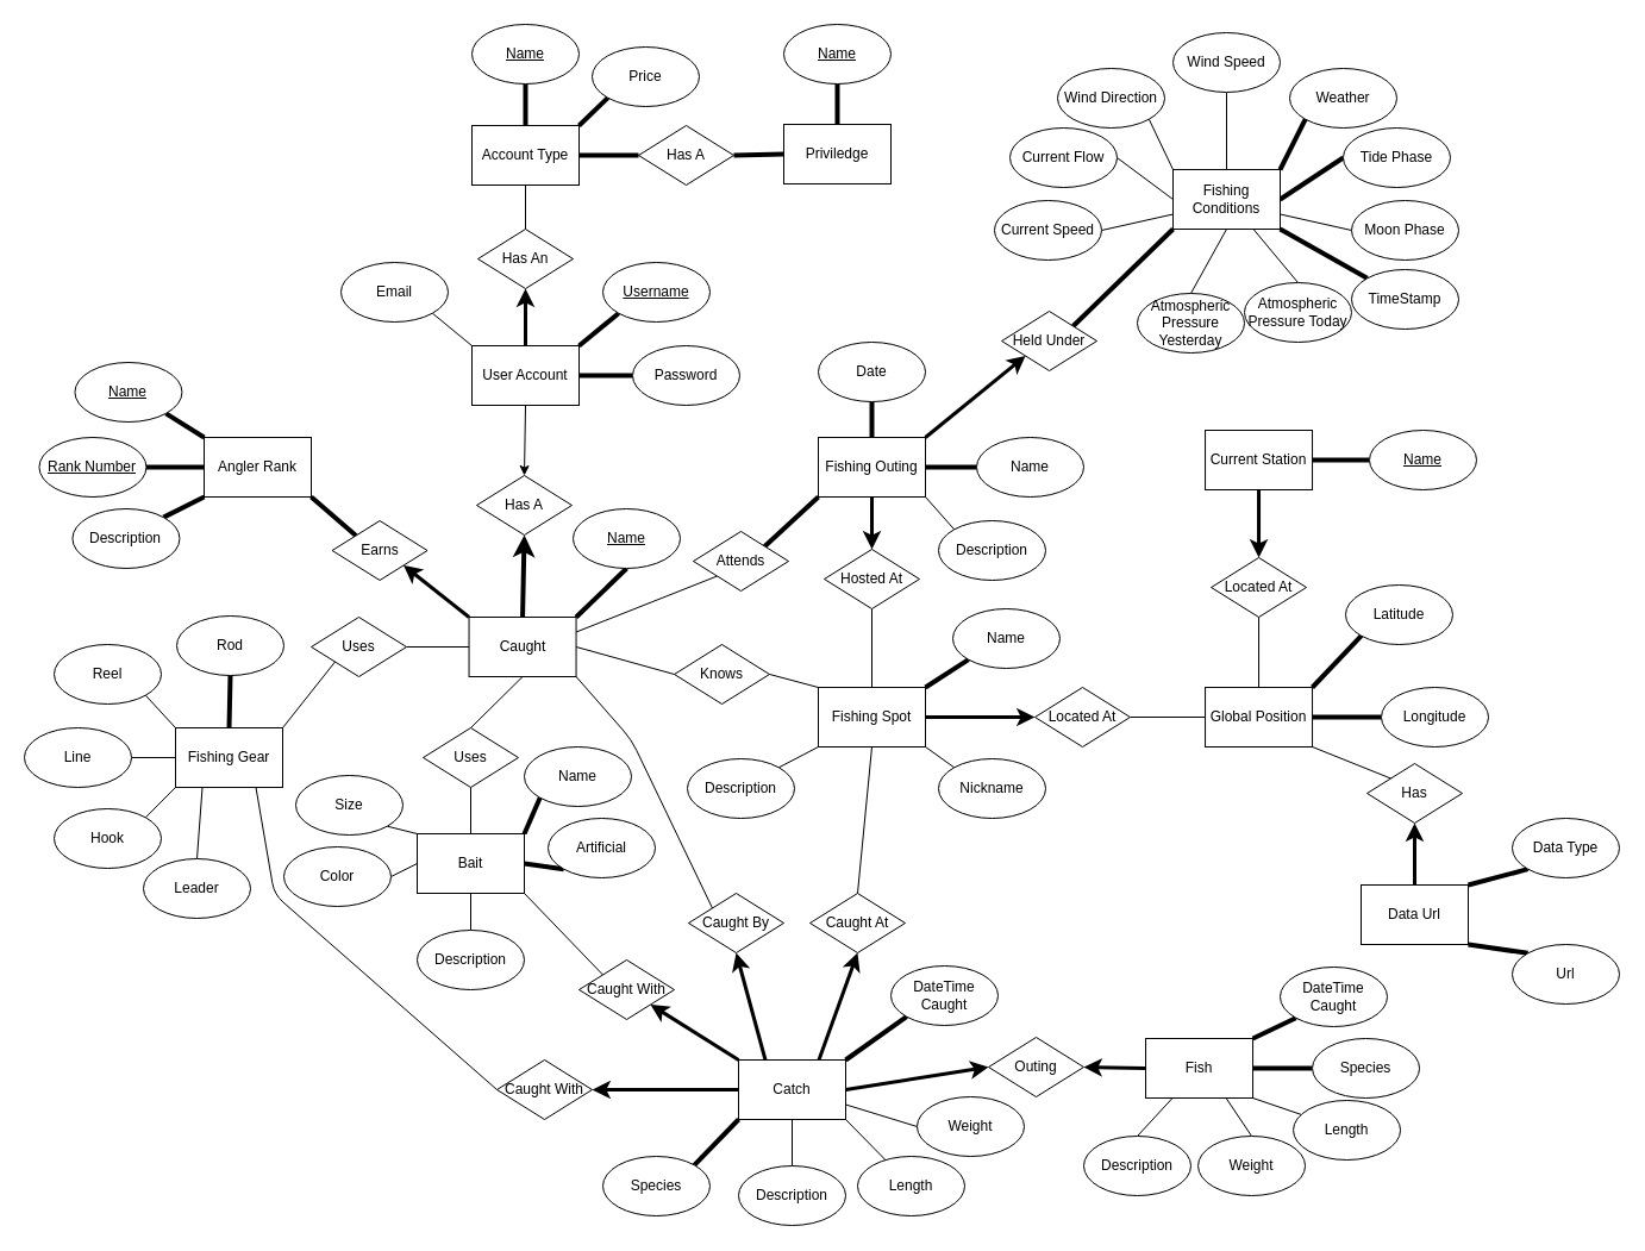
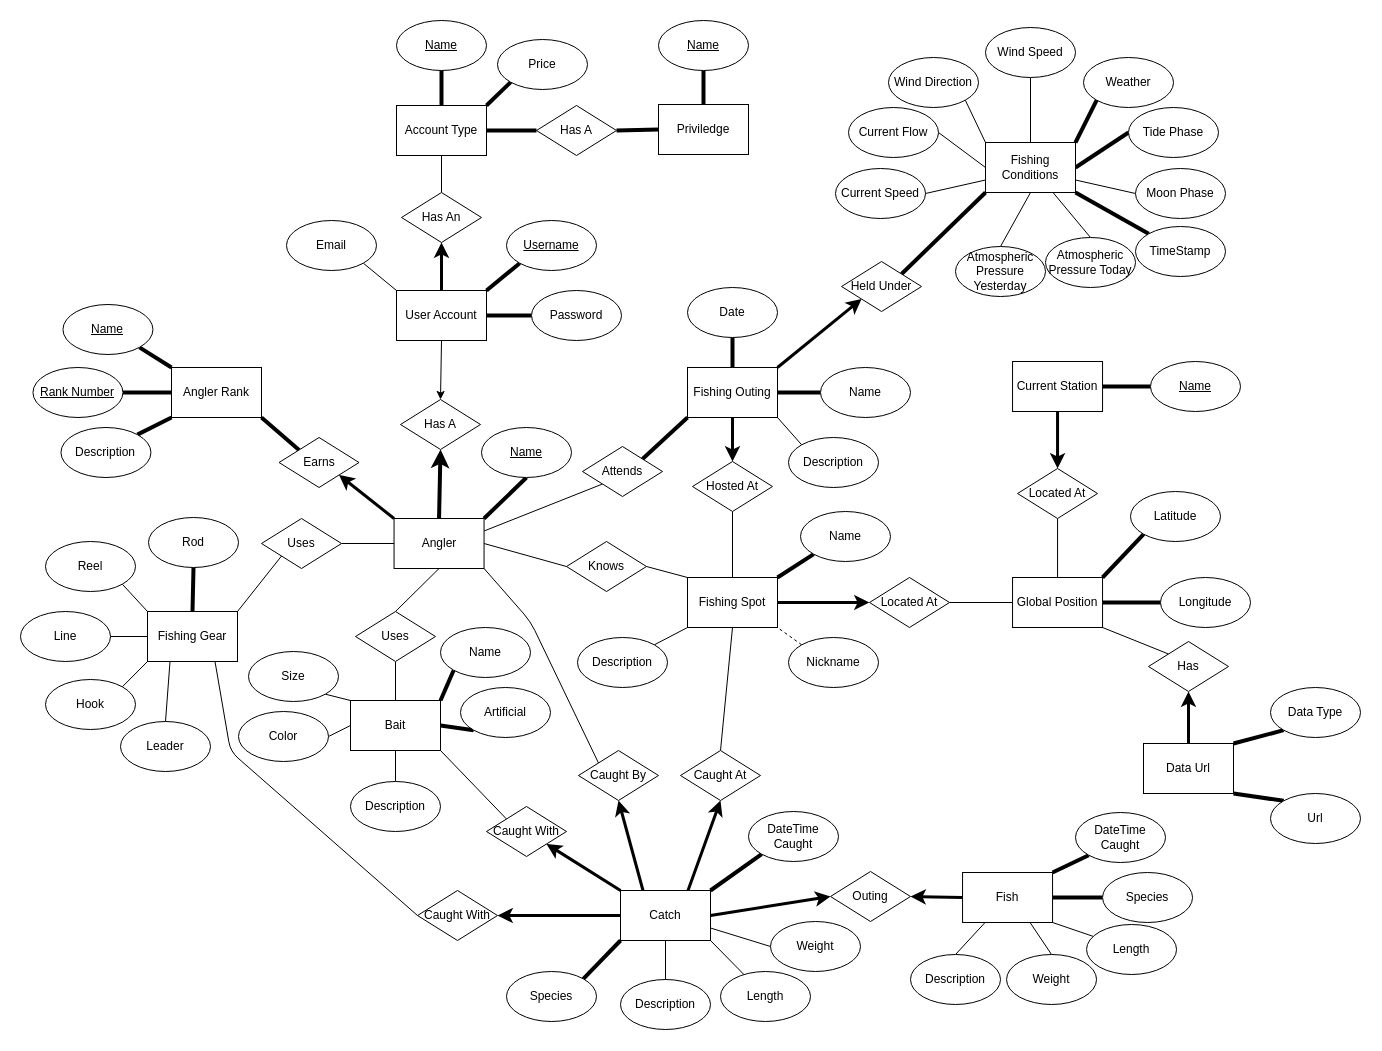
- <mxCell id="87" value="Caught" style="rounded=0;whiteSpace=wrap;html=1;" parent="1" vertex="1"><mxGeometry x="393.55" y="518" width="90" height="50" as="geometry" /></mxCell>
+ <mxCell id="87" value="Angler" style="rounded=0;whiteSpace=wrap;html=1;" parent="1" vertex="1"><mxGeometry x="393.55" y="518" width="90" height="50" as="geometry" /></mxCell>
- <mxCell id="7" style="edgeStyle=none;html=1;exitX=0;exitY=0;exitDx=0;exitDy=0;entryX=1;entryY=1;entryDx=0;entryDy=0;endArrow=none;endFill=0;" edge="1" parent="1" source="8" target="6"><mxGeometry relative="1" as="geometry" /></mxCell>
+ <mxCell id="7" style="edgeStyle=none;html=1;exitX=0;exitY=0;exitDx=0;exitDy=0;entryX=1;entryY=1;entryDx=0;entryDy=0;endArrow=none;endFill=0;dashed=1;" edge="1" parent="1" source="8" target="6"><mxGeometry relative="1" as="geometry" /></mxCell>
